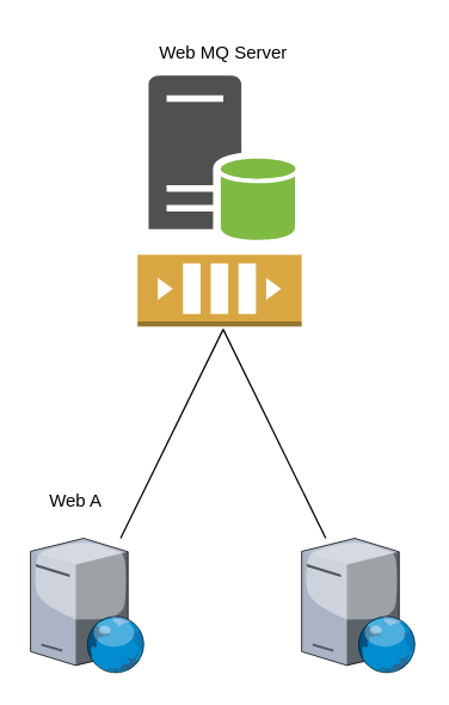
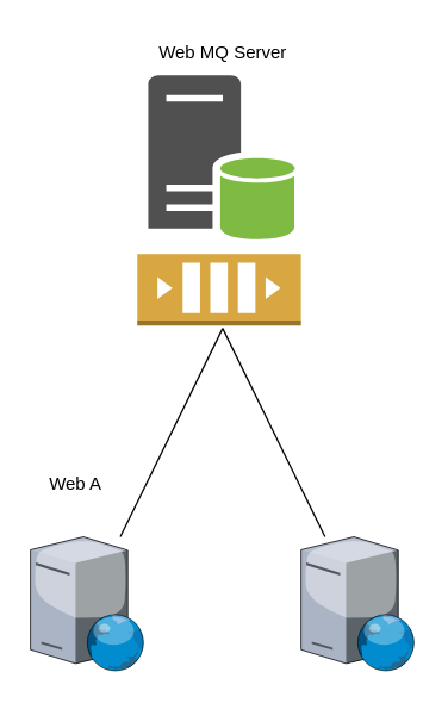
- <mxCell id="5" value="Web A" style="text;html=1;align=center;verticalAlign=middle;resizable=0;points=[];autosize=1;strokeColor=none;fillColor=none;" vertex="1" parent="1"><mxGeometry x="20" y="320" width="60" height="30" as="geometry" /></mxCell>
+ <mxCell id="5" value="Web A" style="text;html=1;align=center;verticalAlign=middle;resizable=0;points=[];autosize=1;strokeColor=none;fillColor=none;" vertex="1" parent="1"><mxGeometry x="20" y="310" width="60" height="30" as="geometry" /></mxCell>
